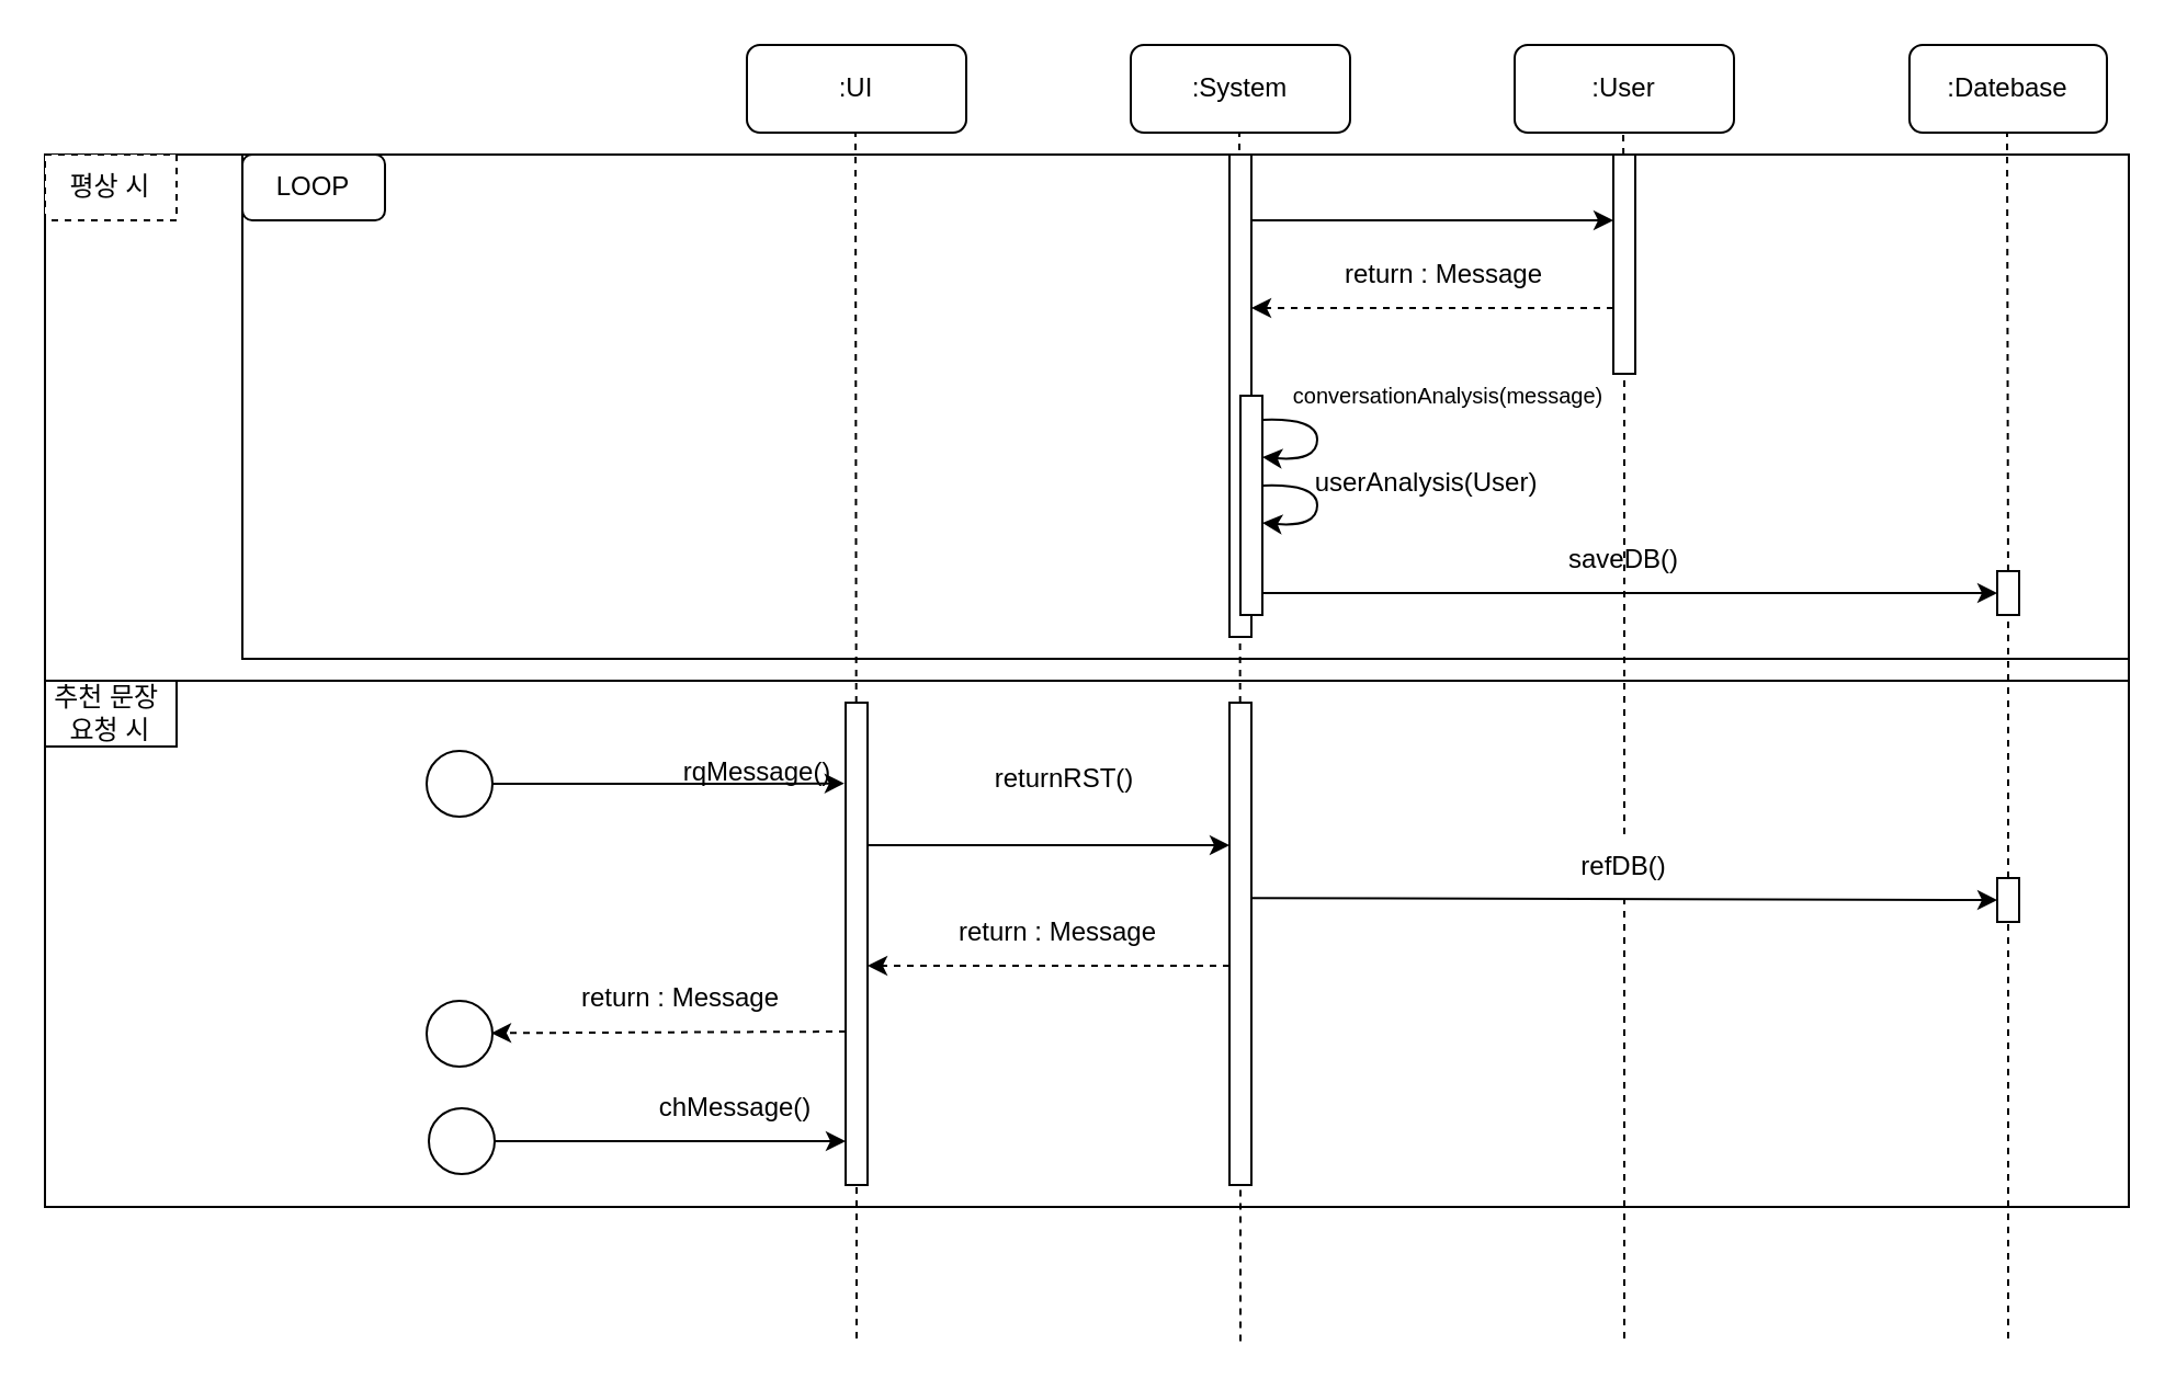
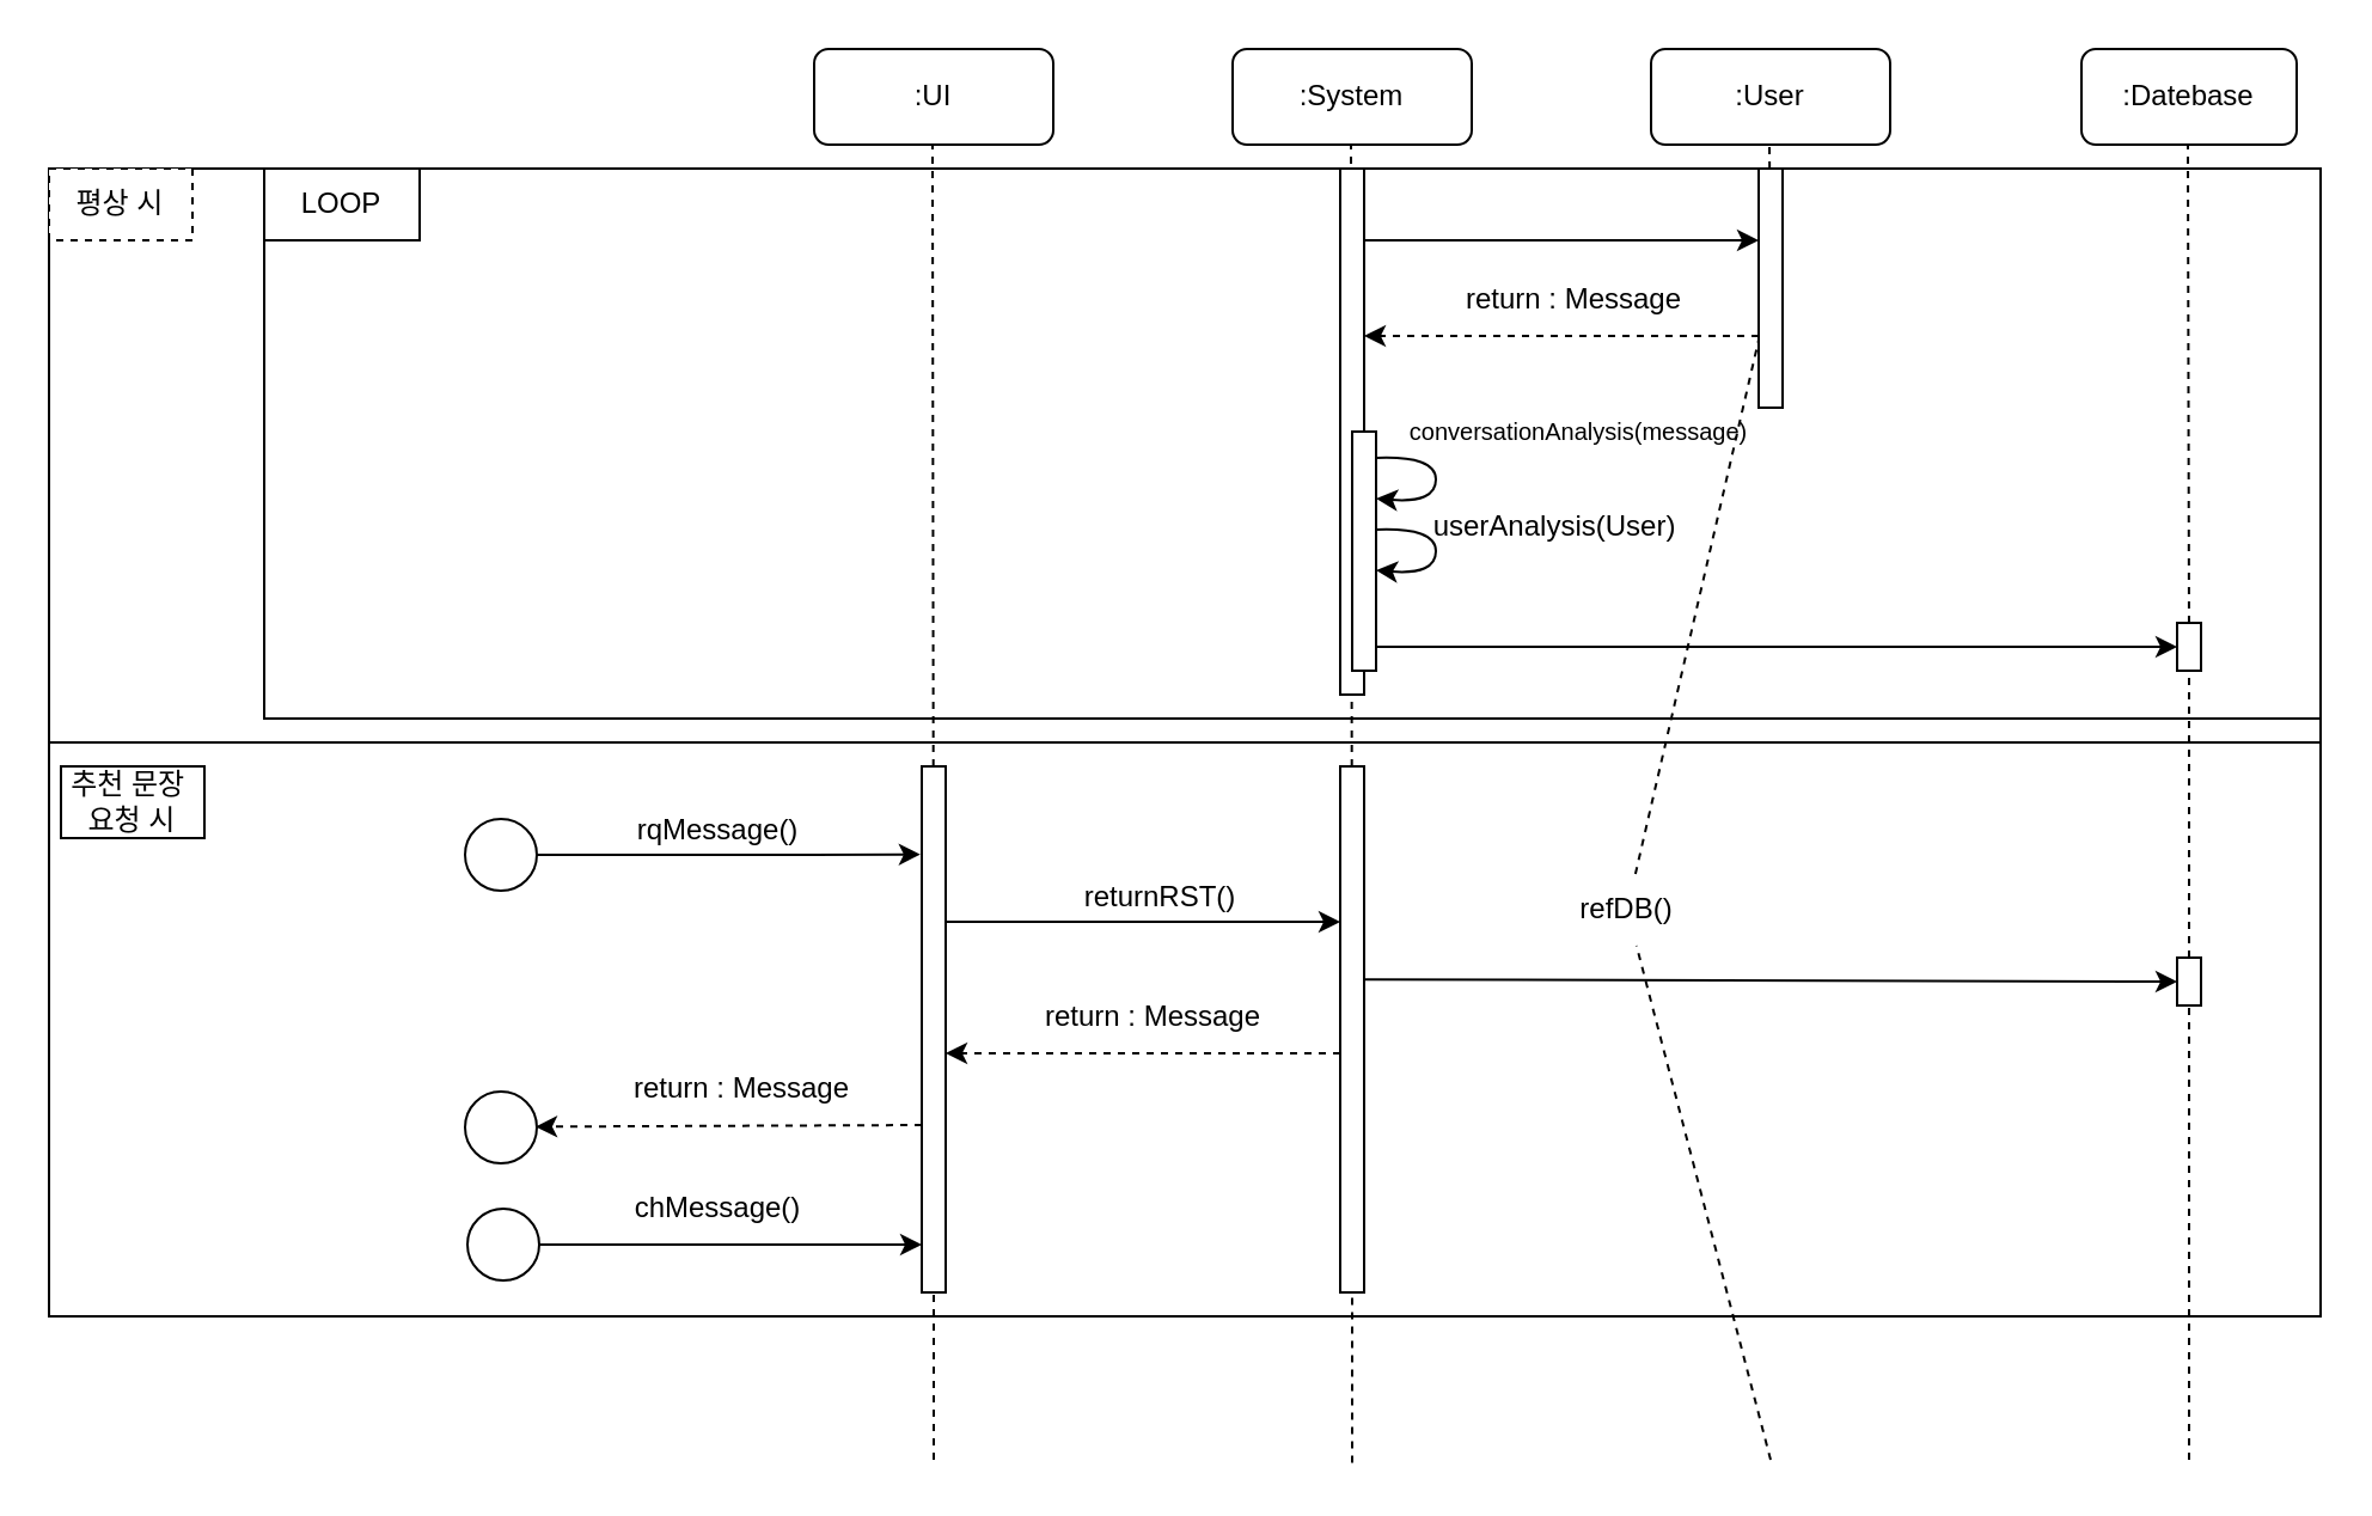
- <mxCell id="52" value="LOOP" style="whiteSpace=wrap;html=1;rounded=1;" parent="1" vertex="1"><mxGeometry x="110" y="70" width="65" height="30" as="geometry" /></mxCell>
+ <mxCell id="52" value="LOOP" style="rounded=0;whiteSpace=wrap;html=1;" parent="1" vertex="1"><mxGeometry x="110" y="70" width="65" height="30" as="geometry" /></mxCell>
- <mxCell id="39" value="saveDB()" style="text;html=1;strokeColor=none;fillColor=none;align=center;verticalAlign=middle;whiteSpace=wrap;rounded=0;fontSize=12;" parent="1" vertex="1"><mxGeometry x="710" y="240" width="60" height="30" as="geometry" /></mxCell>
- <mxCell id="28" value="추천 문장&amp;nbsp;&lt;br&gt;요청 시" style="rounded=0;whiteSpace=wrap;html=1;" parent="1" vertex="1"><mxGeometry x="20" y="310" width="60" height="30" as="geometry" /></mxCell>
+ <mxCell id="28" value="추천 문장&amp;nbsp;&lt;br&gt;요청 시" style="rounded=0;whiteSpace=wrap;html=1;" parent="1" vertex="1"><mxGeometry x="25" y="320" width="60" height="30" as="geometry" /></mxCell>
- <mxCell id="32" value="rqMessage()" style="text;html=1;strokeColor=none;fillColor=none;align=center;verticalAlign=middle;whiteSpace=wrap;rounded=0;" parent="1" vertex="1"><mxGeometry x="315" y="337" width="60" height="30" as="geometry" /></mxCell>
+ <mxCell id="32" value="rqMessage()" style="text;html=1;strokeColor=none;fillColor=none;align=center;verticalAlign=middle;whiteSpace=wrap;rounded=0;" parent="1" vertex="1"><mxGeometry x="270" y="332" width="60" height="30" as="geometry" /></mxCell>
- <mxCell id="36" value="returnRST()" style="text;html=1;strokeColor=none;fillColor=none;align=center;verticalAlign=middle;whiteSpace=wrap;rounded=0;" parent="1" vertex="1"><mxGeometry x="455" y="340" width="60" height="30" as="geometry" /></mxCell>
+ <mxCell id="36" value="returnRST()" style="text;html=1;strokeColor=none;fillColor=none;align=center;verticalAlign=middle;whiteSpace=wrap;rounded=0;" parent="1" vertex="1"><mxGeometry x="455" y="360" width="60" height="30" as="geometry" /></mxCell>
- <mxCell id="40" value="refDB()" style="text;html=1;strokeColor=none;fillColor=none;align=center;verticalAlign=middle;whiteSpace=wrap;rounded=0;" parent="1" vertex="1"><mxGeometry x="710" y="380" width="60" height="30" as="geometry" /></mxCell>
+ <mxCell id="40" value="refDB()" style="text;html=1;strokeColor=none;fillColor=none;align=center;verticalAlign=middle;whiteSpace=wrap;rounded=0;" parent="1" vertex="1"><mxGeometry x="650" y="365" width="60" height="30" as="geometry" /></mxCell>
- <mxCell id="48" value="chMessage()" style="text;html=1;strokeColor=none;fillColor=none;align=center;verticalAlign=middle;whiteSpace=wrap;rounded=0;" parent="1" vertex="1"><mxGeometry x="295" y="490" width="80" height="30" as="geometry" /></mxCell>
+ <mxCell id="48" value="chMessage()" style="text;html=1;strokeColor=none;fillColor=none;align=center;verticalAlign=middle;whiteSpace=wrap;rounded=0;" parent="1" vertex="1"><mxGeometry x="260" y="490" width="80" height="30" as="geometry" /></mxCell>
